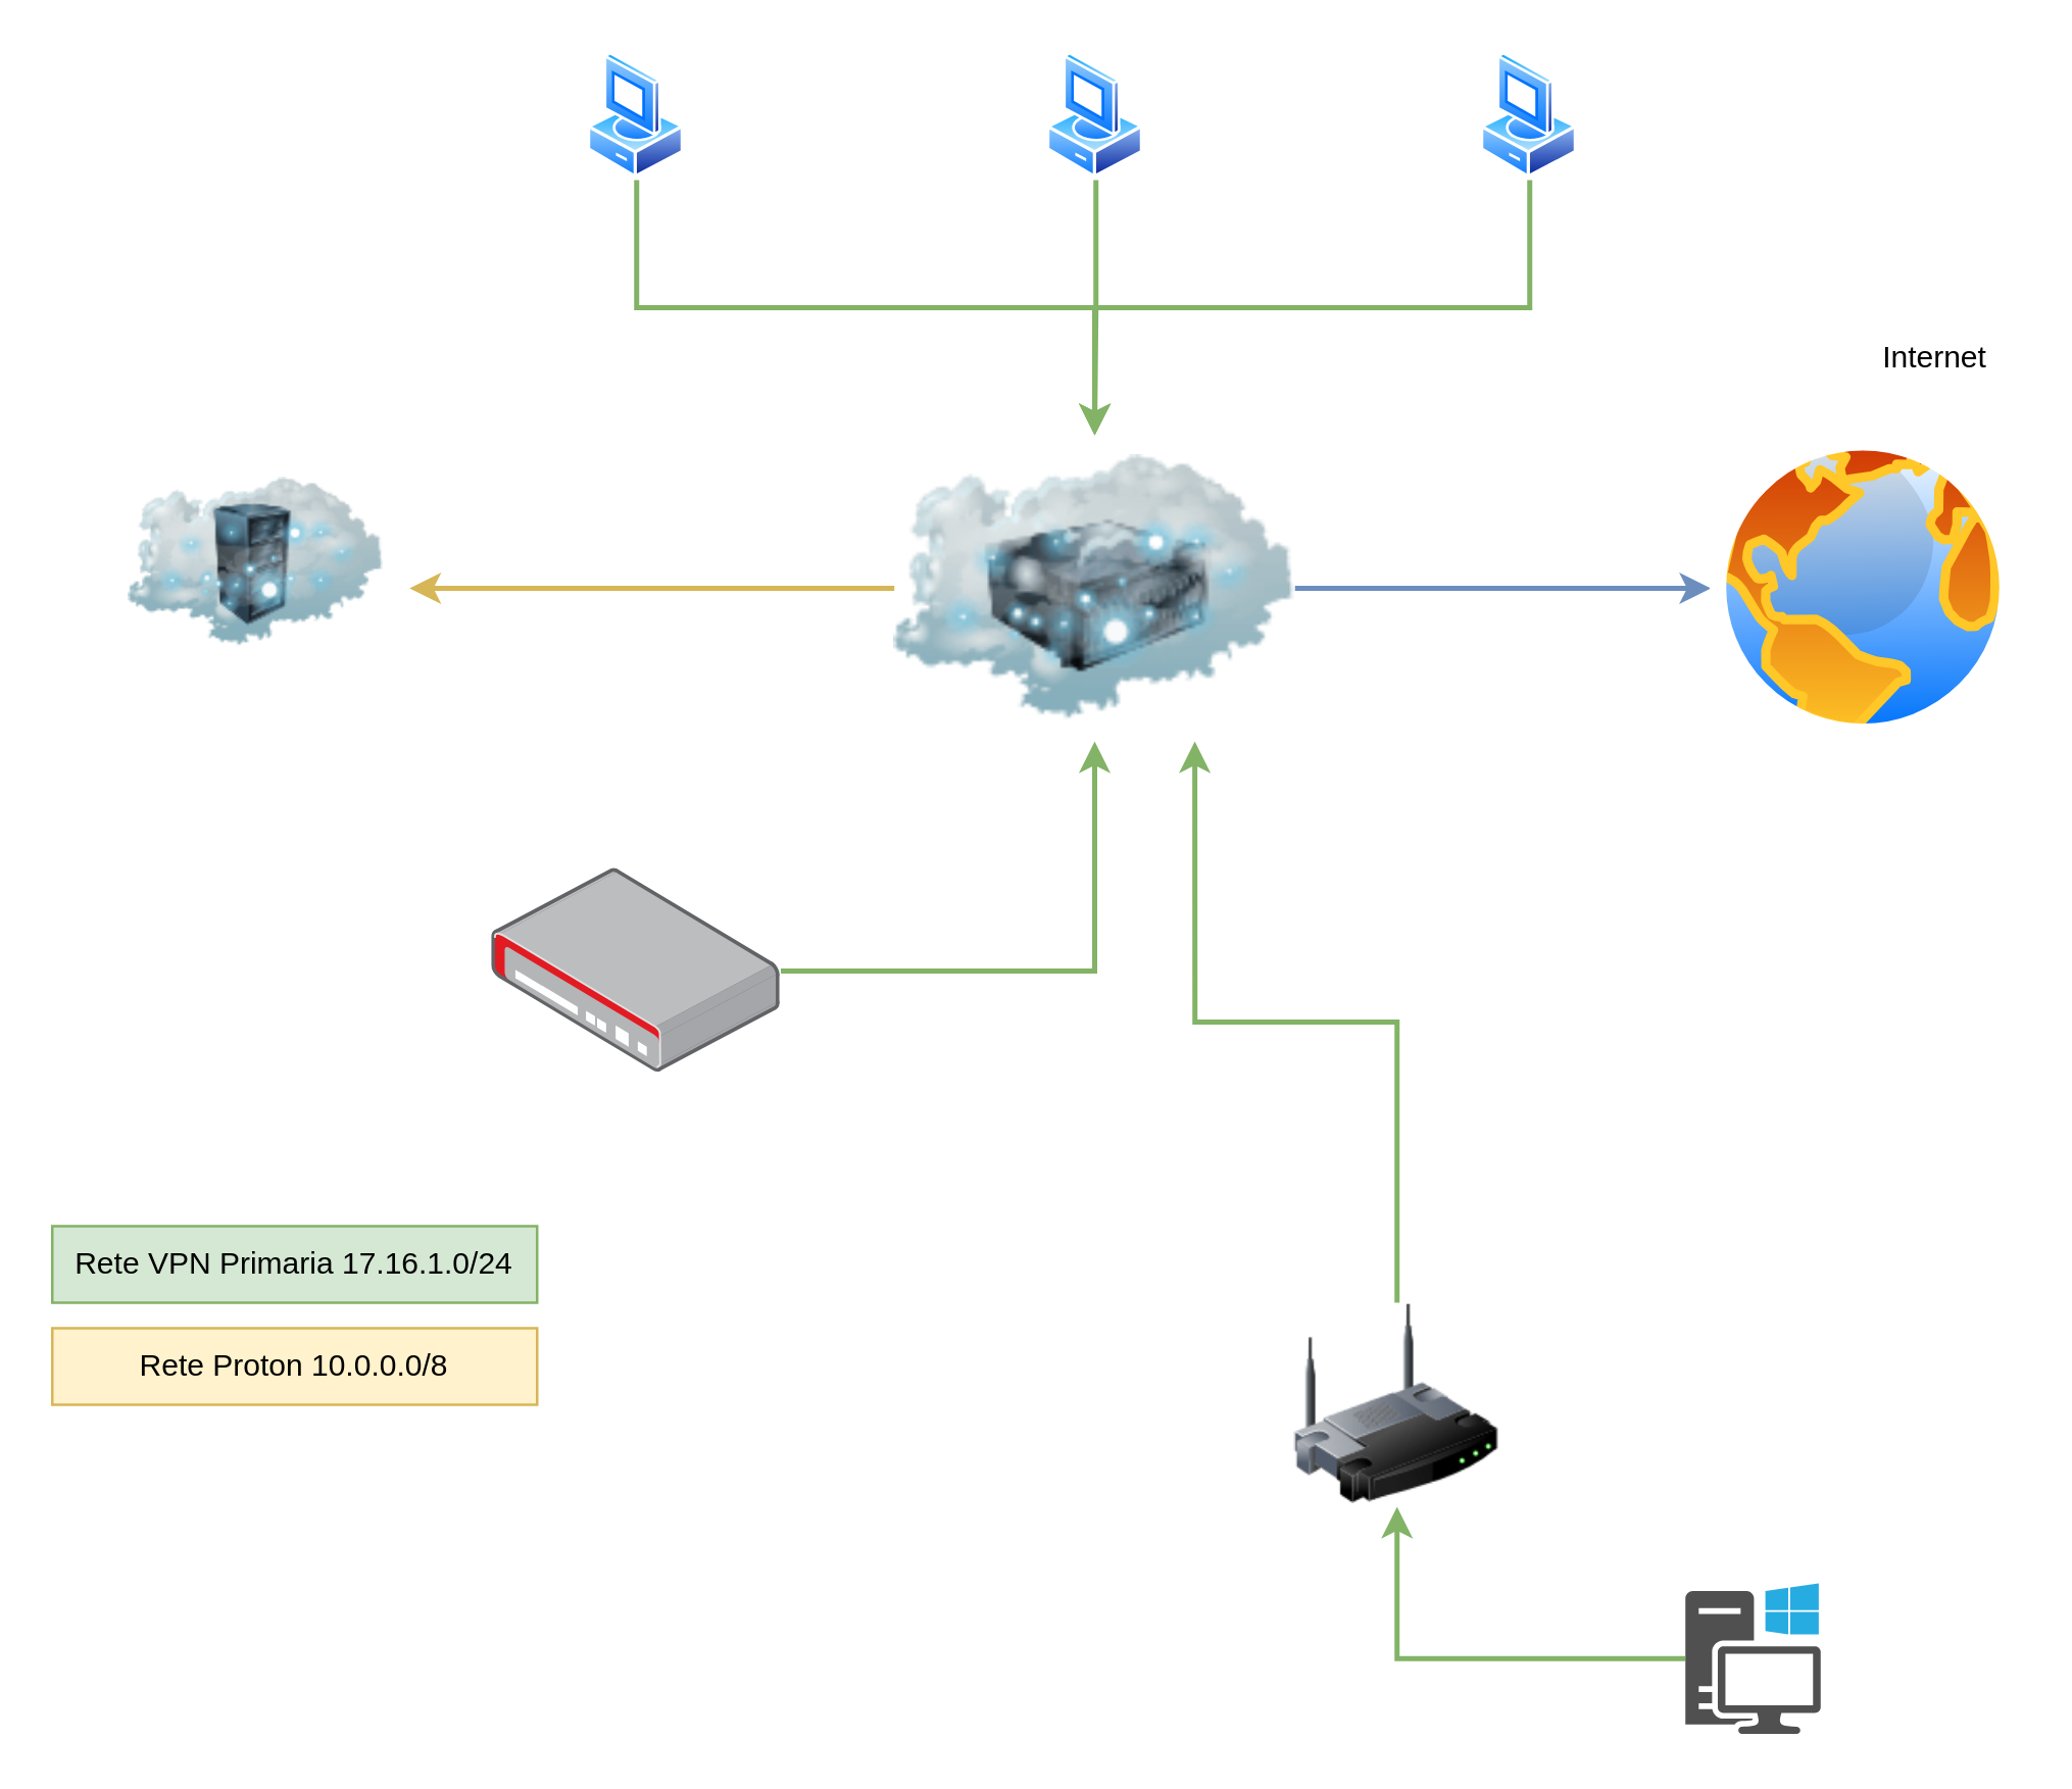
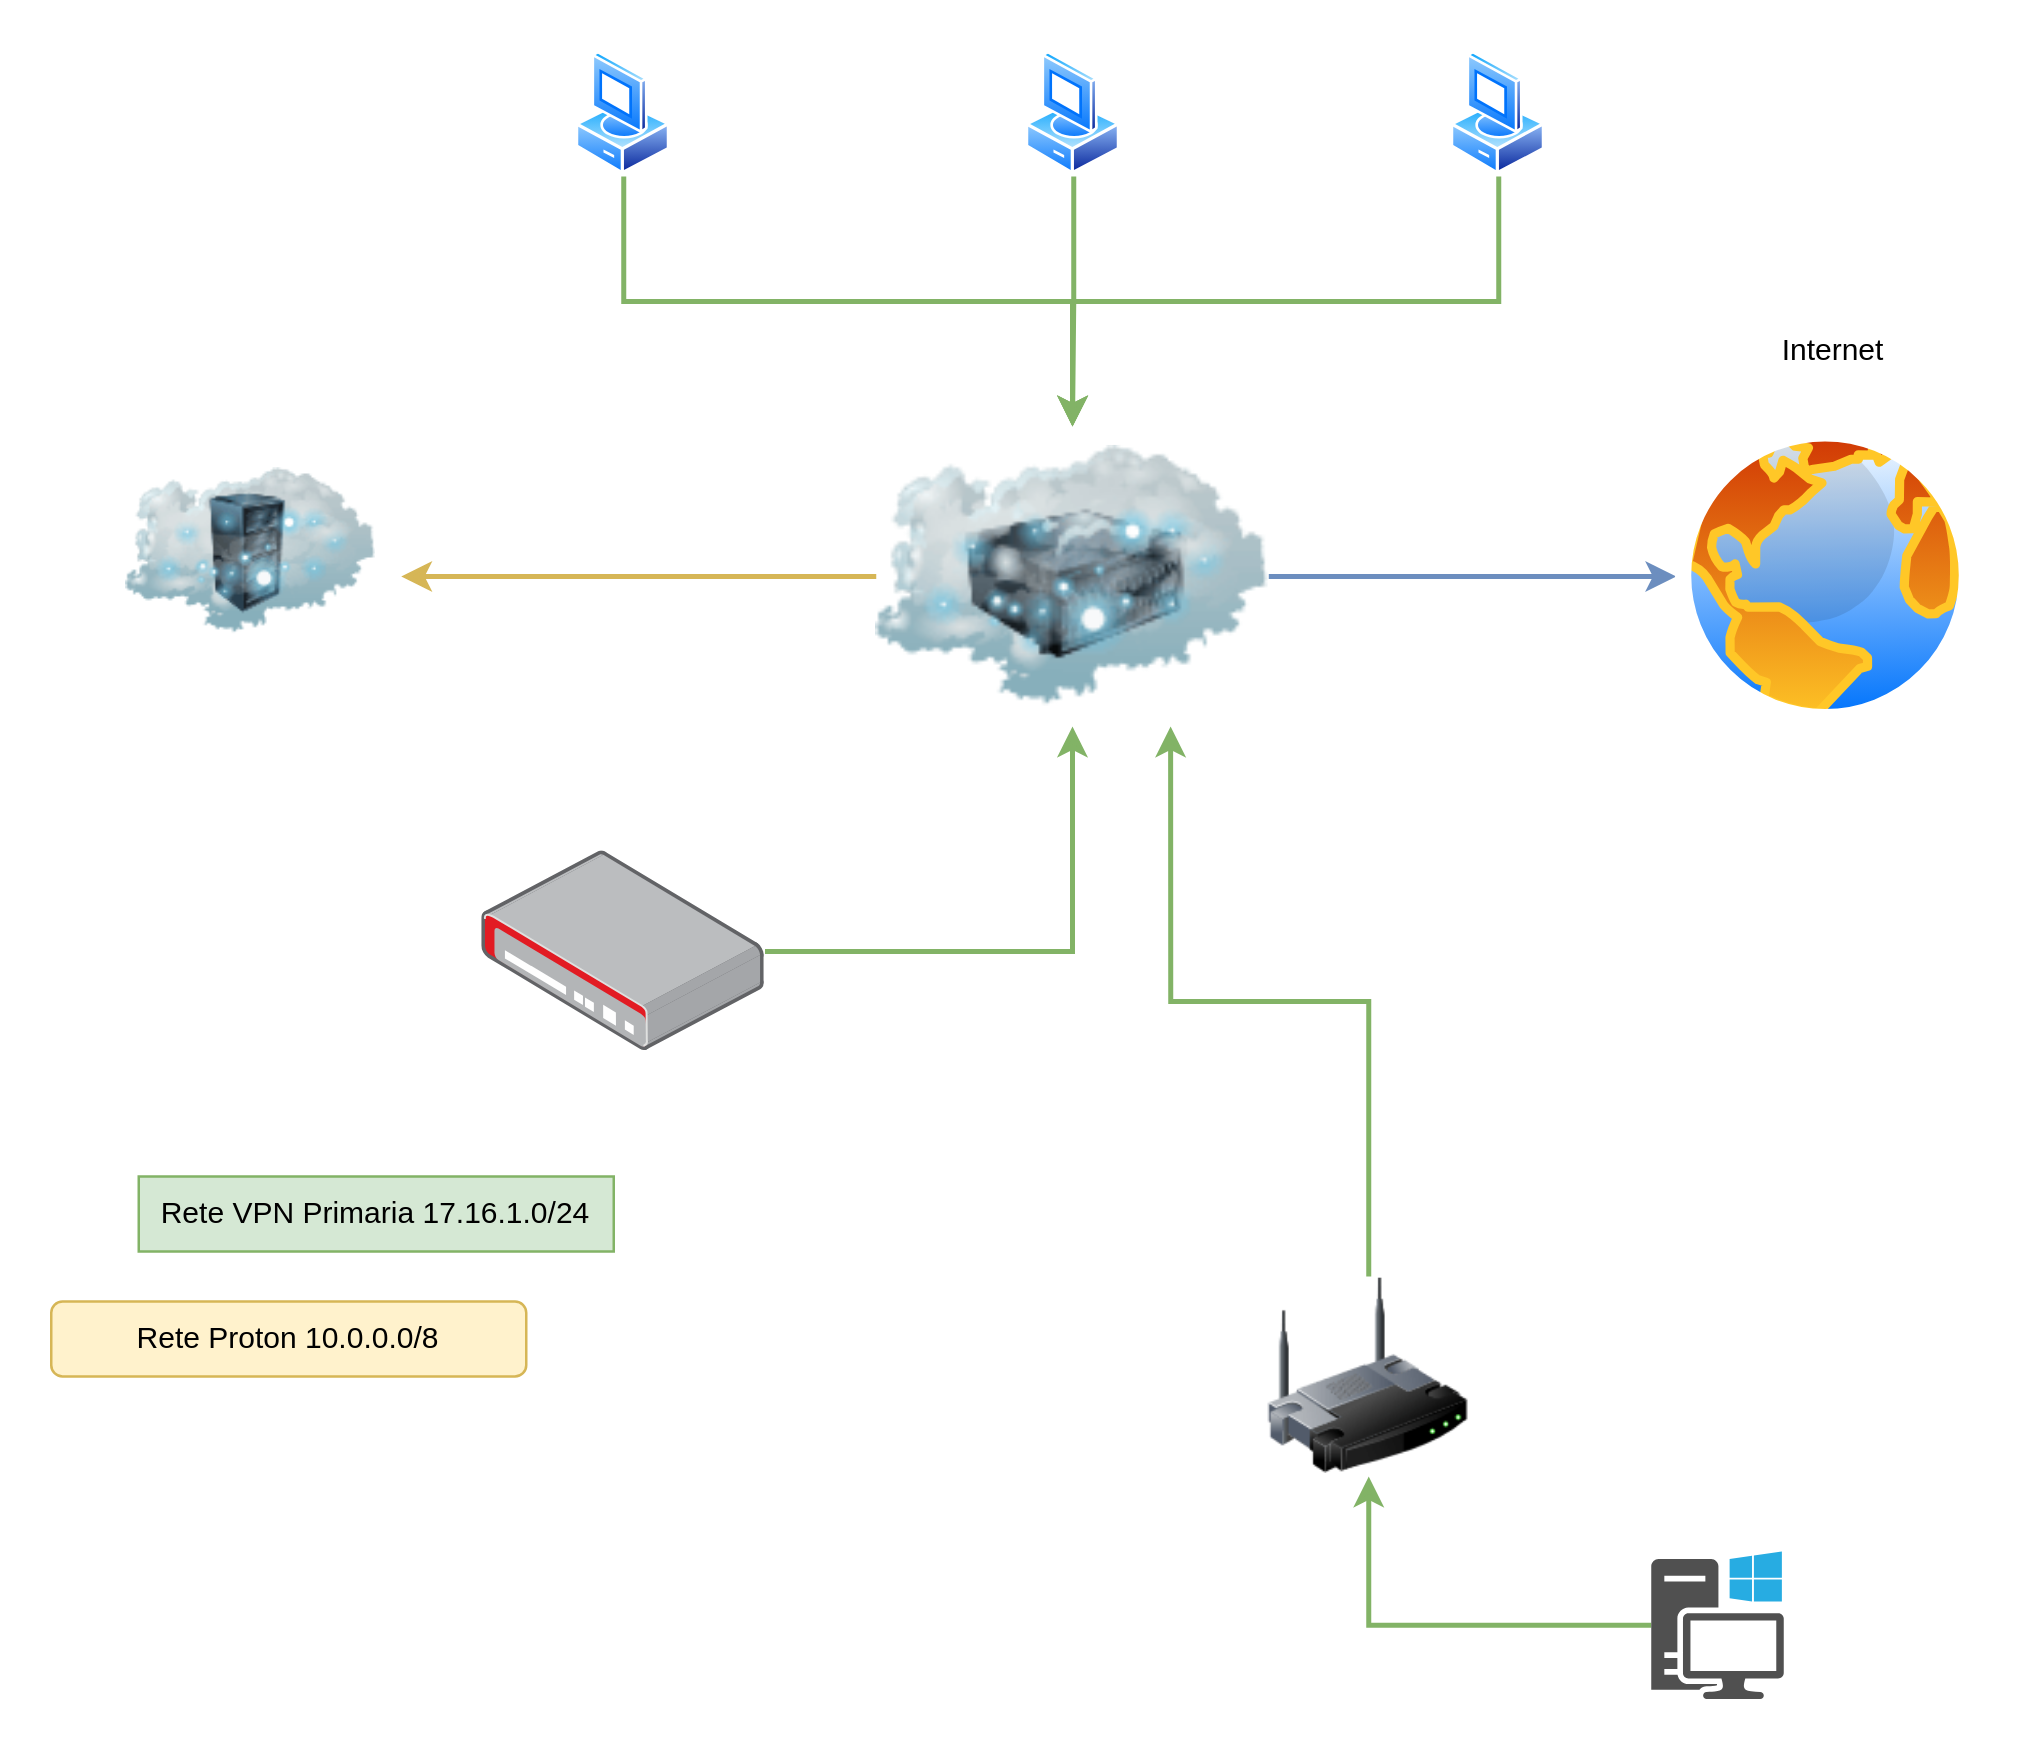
- <mxCell id="21" value="Internet" style="text;html=1;strokeColor=none;fillColor=none;align=center;verticalAlign=middle;whiteSpace=wrap;rounded=0;" vertex="1" parent="1"><mxGeometry x="738" y="130" width="40" height="20" as="geometry" /></mxCell>
+ <mxCell id="21" value="Internet" style="text;html=1;strokeColor=none;fillColor=none;align=center;verticalAlign=middle;whiteSpace=wrap;rounded=0;" vertex="1" parent="1"><mxGeometry x="713" y="130" width="40" height="20" as="geometry" /></mxCell>
- <mxCell id="18" value="Rete VPN Primaria 17.16.1.0/24" style="rounded=0;whiteSpace=wrap;html=1;fillColor=#d5e8d4;strokeColor=#82b366;" vertex="1" parent="1"><mxGeometry x="20" y="480" width="190" height="30" as="geometry" /></mxCell>
+ <mxCell id="18" value="Rete VPN Primaria 17.16.1.0/24" style="rounded=0;whiteSpace=wrap;html=1;fillColor=#d5e8d4;strokeColor=#82b366;" vertex="1" parent="1"><mxGeometry x="55" y="470" width="190" height="30" as="geometry" /></mxCell>
- <mxCell id="19" value="Rete Proton 10.0.0.0/8" style="rounded=0;whiteSpace=wrap;html=1;fillColor=#fff2cc;strokeColor=#d6b656;" vertex="1" parent="1"><mxGeometry x="20" y="520" width="190" height="30" as="geometry" /></mxCell>
+ <mxCell id="19" value="Rete Proton 10.0.0.0/8" style="whiteSpace=wrap;html=1;fillColor=#fff2cc;strokeColor=#d6b656;rounded=1;" vertex="1" parent="1"><mxGeometry x="20" y="520" width="190" height="30" as="geometry" /></mxCell>
